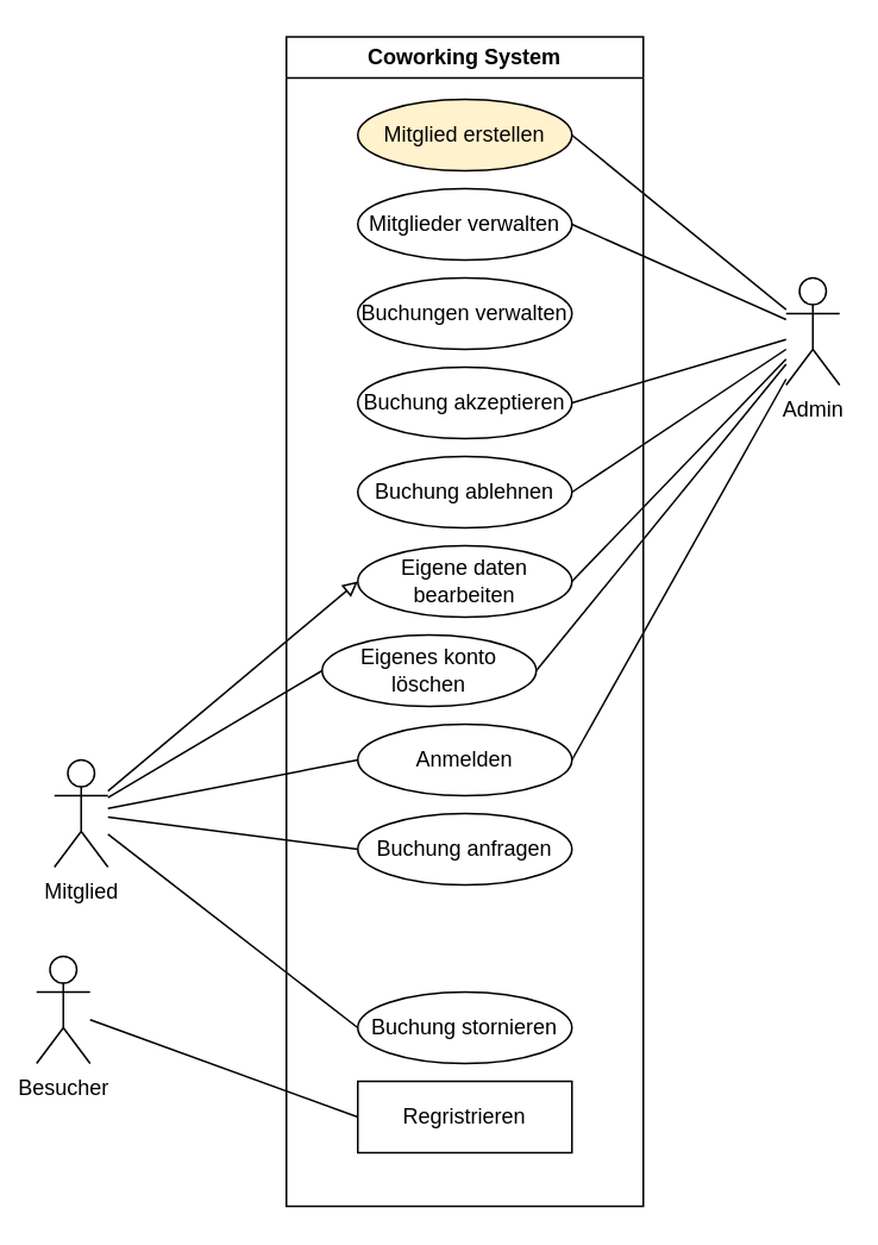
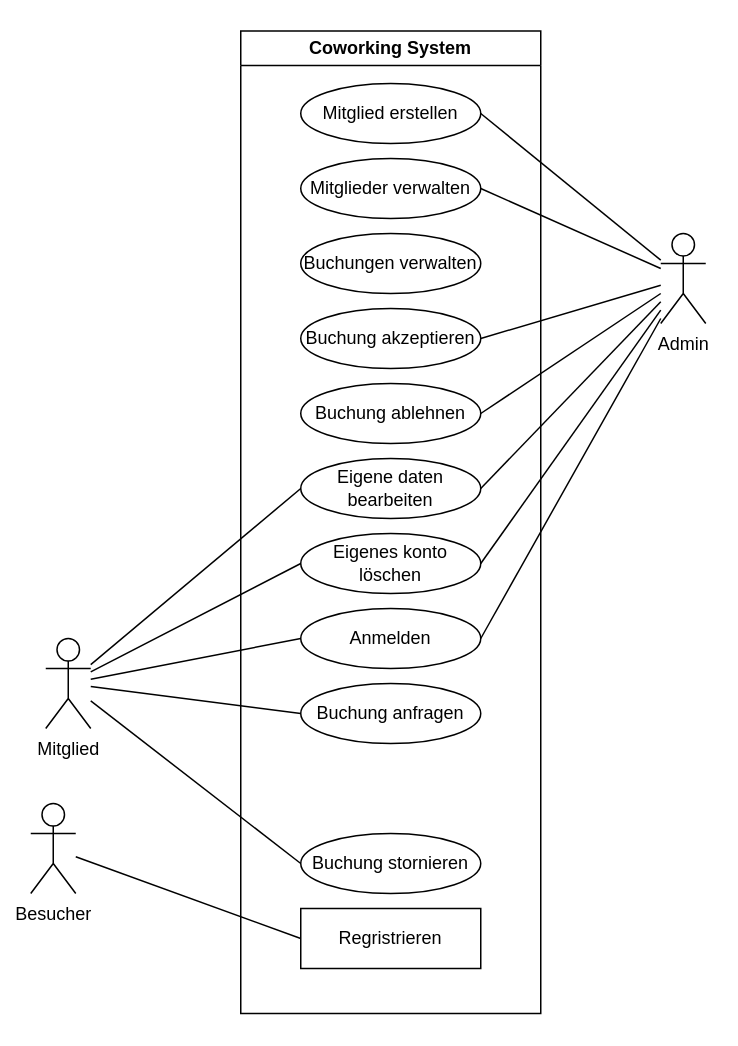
- <mxCell id="4" value="Mitglied erstellen" style="ellipse;whiteSpace=wrap;html=1;fillColor=#fff2cc;" vertex="1" parent="2"><mxGeometry x="40" y="35" width="120" height="40" as="geometry" /></mxCell>
+ <mxCell id="4" value="Mitglied erstellen" style="ellipse;whiteSpace=wrap;html=1;" vertex="1" parent="2"><mxGeometry x="40" y="35" width="120" height="40" as="geometry" /></mxCell>
- <mxCell id="22" style="edgeStyle=none;html=1;entryX=0;entryY=0.5;entryDx=0;entryDy=0;endArrow=block;endFill=0;" edge="1" parent="1" source="27" target="6"><mxGeometry relative="1" as="geometry" /></mxCell>
+ <mxCell id="22" style="edgeStyle=none;html=1;entryX=0;entryY=0.5;entryDx=0;entryDy=0;endArrow=none;endFill=0;" edge="1" parent="1" source="27" target="6"><mxGeometry relative="1" as="geometry" /></mxCell>
- <mxCell id="7" value="Eigenes konto löschen" style="ellipse;whiteSpace=wrap;html=1;" vertex="1" parent="2"><mxGeometry x="20" y="335" width="120" height="40" as="geometry" /></mxCell>
+ <mxCell id="7" value="Eigenes konto löschen" style="ellipse;whiteSpace=wrap;html=1;" vertex="1" parent="2"><mxGeometry x="40" y="335" width="120" height="40" as="geometry" /></mxCell>
